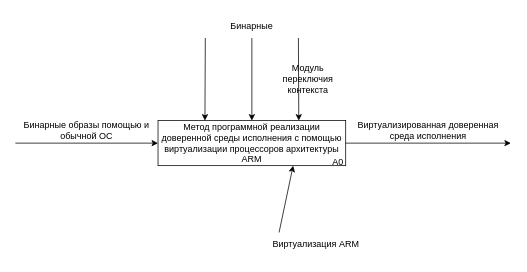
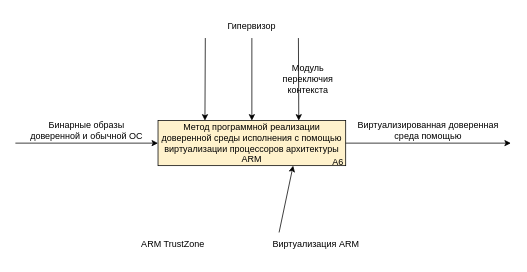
- <mxCell id="10" value="Бинарные" style="text;html=1;align=center;verticalAlign=middle;whiteSpace=wrap;rounded=0;" vertex="1" parent="1"><mxGeometry x="305" y="20" width="60" height="30" as="geometry" /></mxCell>
+ <mxCell id="10" value="Гипервизор" style="text;html=1;align=center;verticalAlign=middle;whiteSpace=wrap;rounded=0;" vertex="1" parent="1"><mxGeometry x="305" y="20" width="60" height="30" as="geometry" /></mxCell>
- <mxCell id="6" value="Бинарные образы помощью и обычной ОС" style="text;html=1;align=center;verticalAlign=middle;whiteSpace=wrap;rounded=0;" vertex="1" parent="1"><mxGeometry x="30" y="158" width="170" height="30" as="geometry" /></mxCell>
+ <mxCell id="6" value="Бинарные образы доверенной и обычной ОС" style="text;html=1;align=center;verticalAlign=middle;whiteSpace=wrap;rounded=0;" vertex="1" parent="1"><mxGeometry x="30" y="158" width="170" height="30" as="geometry" /></mxCell>
- <mxCell id="14" value="Виртуализированная доверенная среда исполнения" style="text;html=1;align=center;verticalAlign=middle;whiteSpace=wrap;rounded=0;" vertex="1" parent="1"><mxGeometry x="470" y="158" width="200" height="30" as="geometry" /></mxCell>
+ <mxCell id="14" value="Виртуализированная доверенная среда помощью" style="text;html=1;align=center;verticalAlign=middle;whiteSpace=wrap;rounded=0;" vertex="1" parent="1"><mxGeometry x="470" y="158" width="200" height="30" as="geometry" /></mxCell>
- <mxCell id="3" value="Метод программной реализации доверенной среды исполнения с помощью виртуализации процессоров архитектуры ARM " style="rounded=0;whiteSpace=wrap;html=1;" vertex="1" parent="1"><mxGeometry x="210" y="160" width="250" height="60" as="geometry" /></mxCell>
+ <mxCell id="3" value="Метод программной реализации доверенной среды исполнения с помощью виртуализации процессоров архитектуры ARM " style="rounded=0;whiteSpace=wrap;html=1;fillColor=#fff2cc;" vertex="1" parent="1"><mxGeometry x="210" y="160" width="250" height="60" as="geometry" /></mxCell>
- <mxCell id="15" value="A0" style="text;html=1;align=center;verticalAlign=middle;whiteSpace=wrap;rounded=0;" vertex="1" parent="1"><mxGeometry x="420" y="200" width="60" height="30" as="geometry" /></mxCell>
+ <mxCell id="15" value="A6" style="text;html=1;align=center;verticalAlign=middle;whiteSpace=wrap;rounded=0;" vertex="1" parent="1"><mxGeometry x="420" y="200" width="60" height="30" as="geometry" /></mxCell>
+ <mxCell id="12" value="ARM TrustZone" style="text;html=1;align=center;verticalAlign=middle;whiteSpace=wrap;rounded=0;" vertex="1" parent="1"><mxGeometry x="180" y="310" width="100" height="30" as="geometry" /></mxCell>
